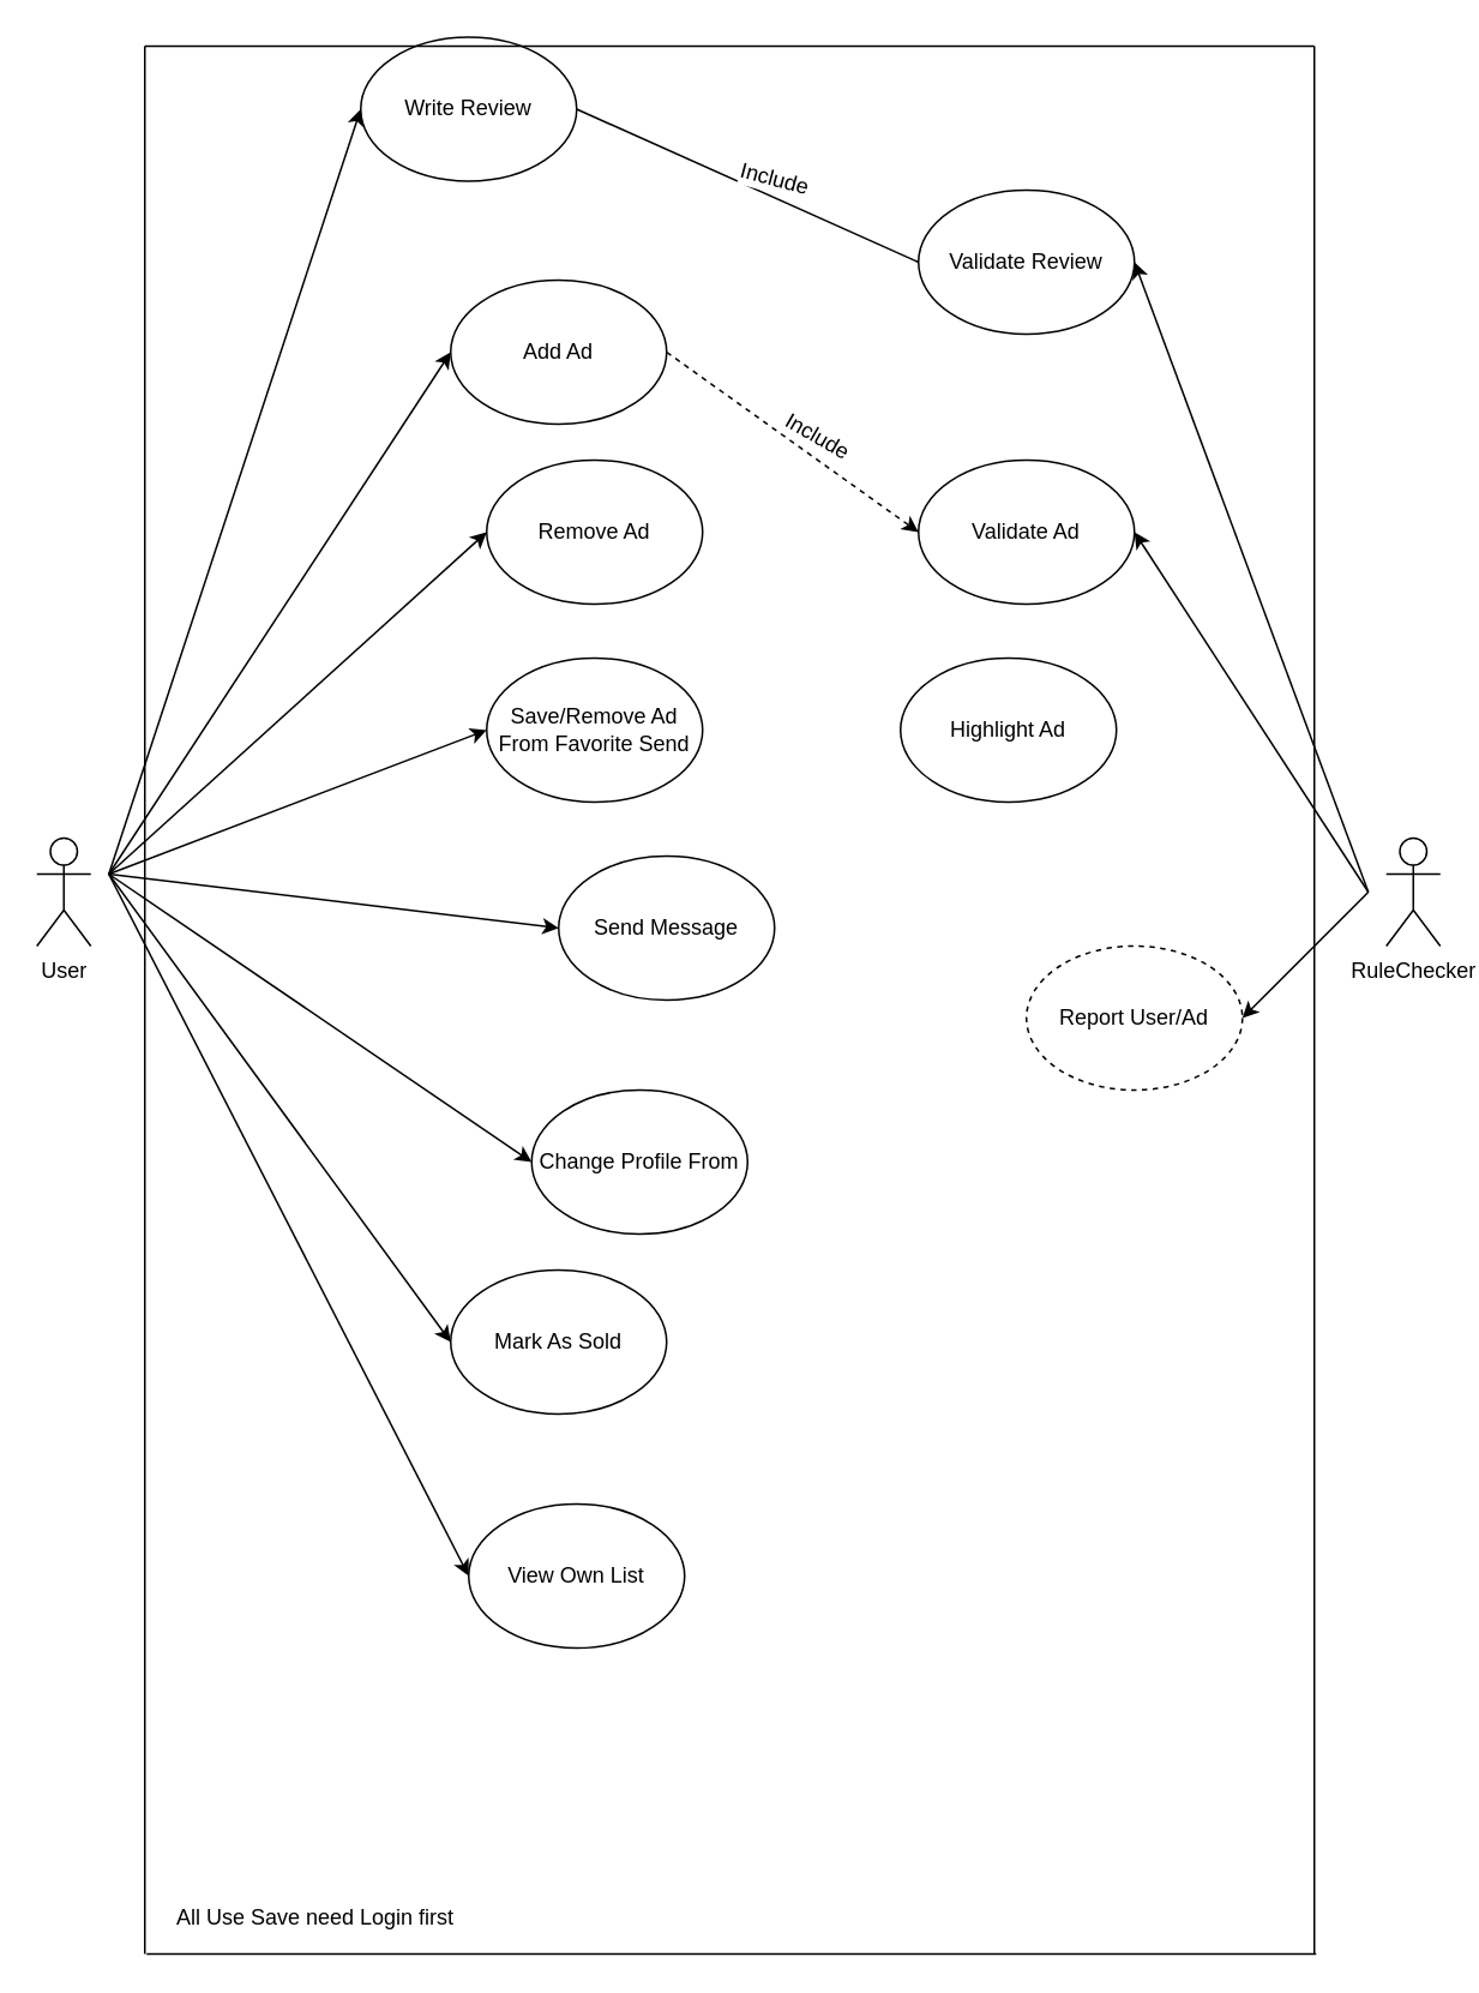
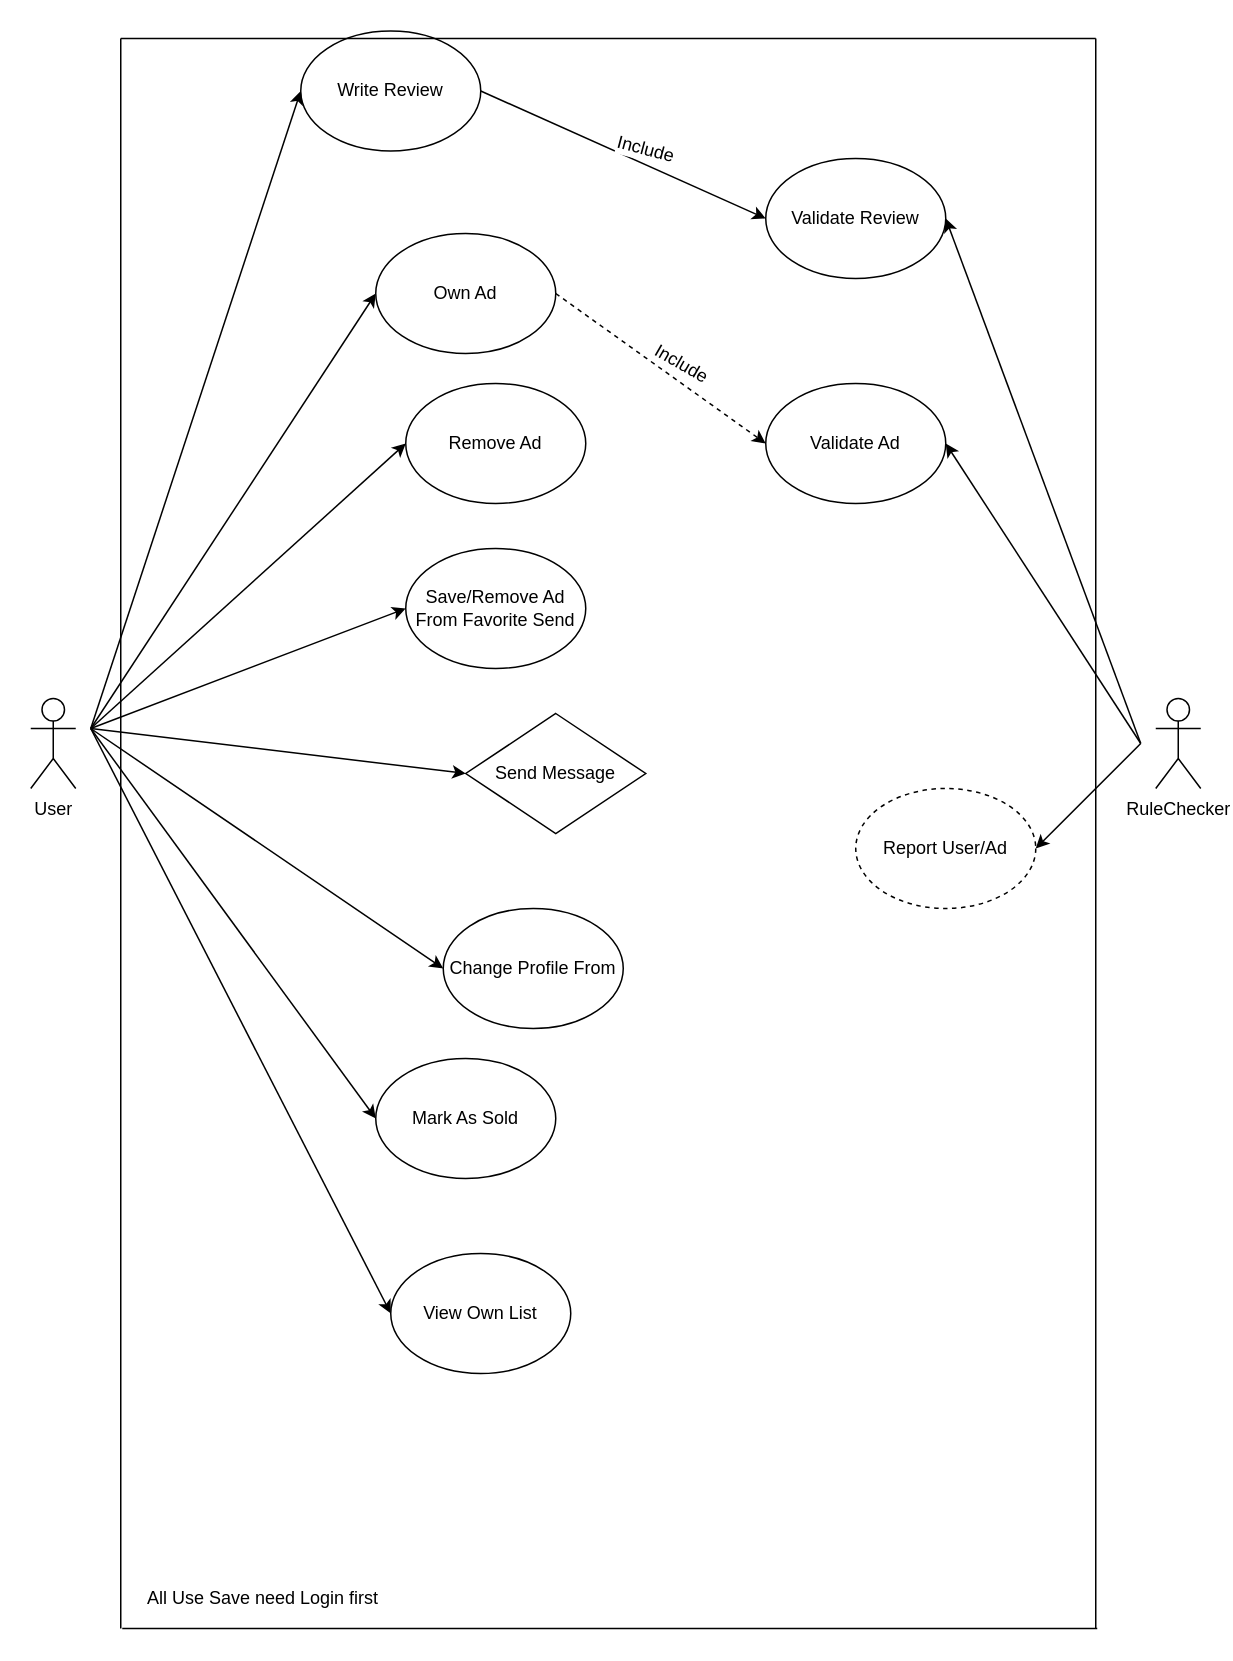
- <mxCell id="25" value="" style="endArrow=none;html=1;exitX=1;exitY=0.5;exitDx=0;exitDy=0;entryX=0;entryY=0.5;entryDx=0;entryDy=0;" parent="1" source="10" target="17" edge="1"><mxGeometry width="50" height="50" relative="1" as="geometry"><mxPoint x="400" y="175" as="sourcePoint" /><mxPoint x="450" y="125" as="targetPoint" /></mxGeometry></mxCell>
+ <mxCell id="25" value="" style="endArrow=classic;html=1;exitX=1;exitY=0.5;exitDx=0;exitDy=0;entryX=0;entryY=0.5;entryDx=0;entryDy=0;" parent="1" source="10" target="17" edge="1"><mxGeometry width="50" height="50" relative="1" as="geometry"><mxPoint x="400" y="175" as="sourcePoint" /><mxPoint x="450" y="125" as="targetPoint" /></mxGeometry></mxCell>
- <mxCell id="20" value="Add Ad" style="ellipse;whiteSpace=wrap;html=1;" parent="1" vertex="1"><mxGeometry x="250" y="155" width="120" height="80" as="geometry" /></mxCell>
+ <mxCell id="20" value="Own Ad" style="ellipse;whiteSpace=wrap;html=1;" parent="1" vertex="1"><mxGeometry x="250" y="155" width="120" height="80" as="geometry" /></mxCell>
- <mxCell id="16" value="Highlight Ad" style="ellipse;whiteSpace=wrap;html=1;" parent="1" vertex="1"><mxGeometry x="500" y="365" width="120" height="80" as="geometry" /></mxCell>
- <mxCell id="12" value="Send Message" style="ellipse;whiteSpace=wrap;html=1;" parent="1" vertex="1"><mxGeometry x="310" y="475" width="120" height="80" as="geometry" /></mxCell>
+ <mxCell id="12" value="Send Message" style="rhombus;whiteSpace=wrap;html=1;" parent="1" vertex="1"><mxGeometry x="310" y="475" width="120" height="80" as="geometry" /></mxCell>
